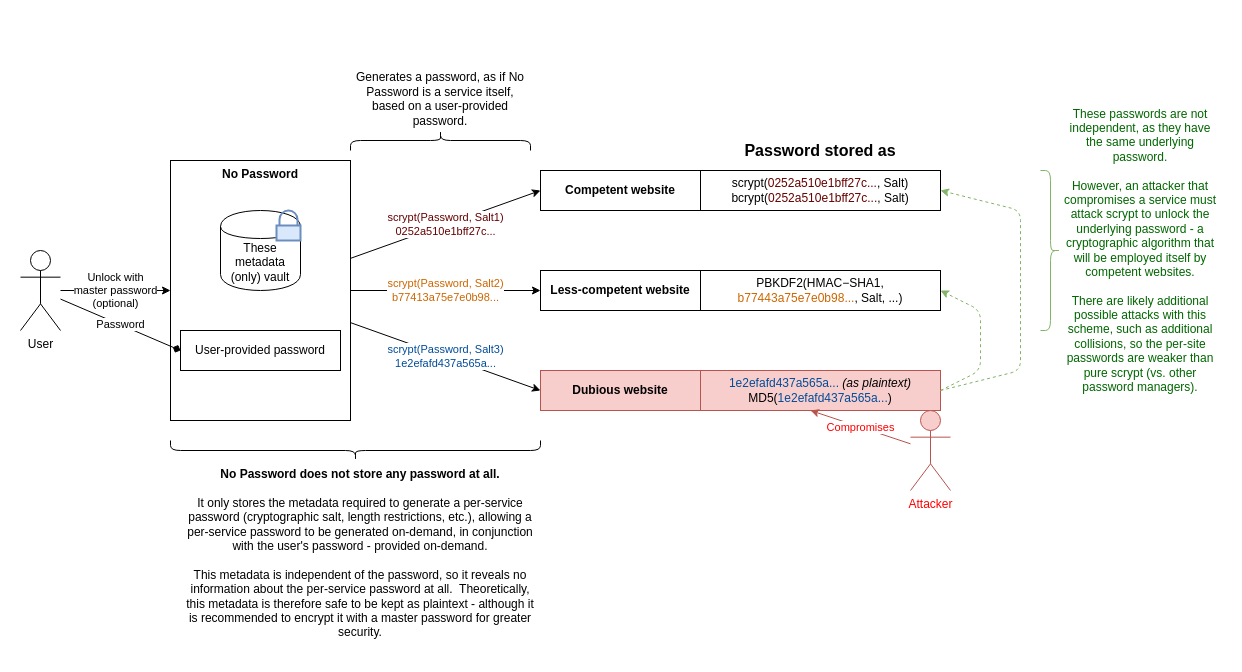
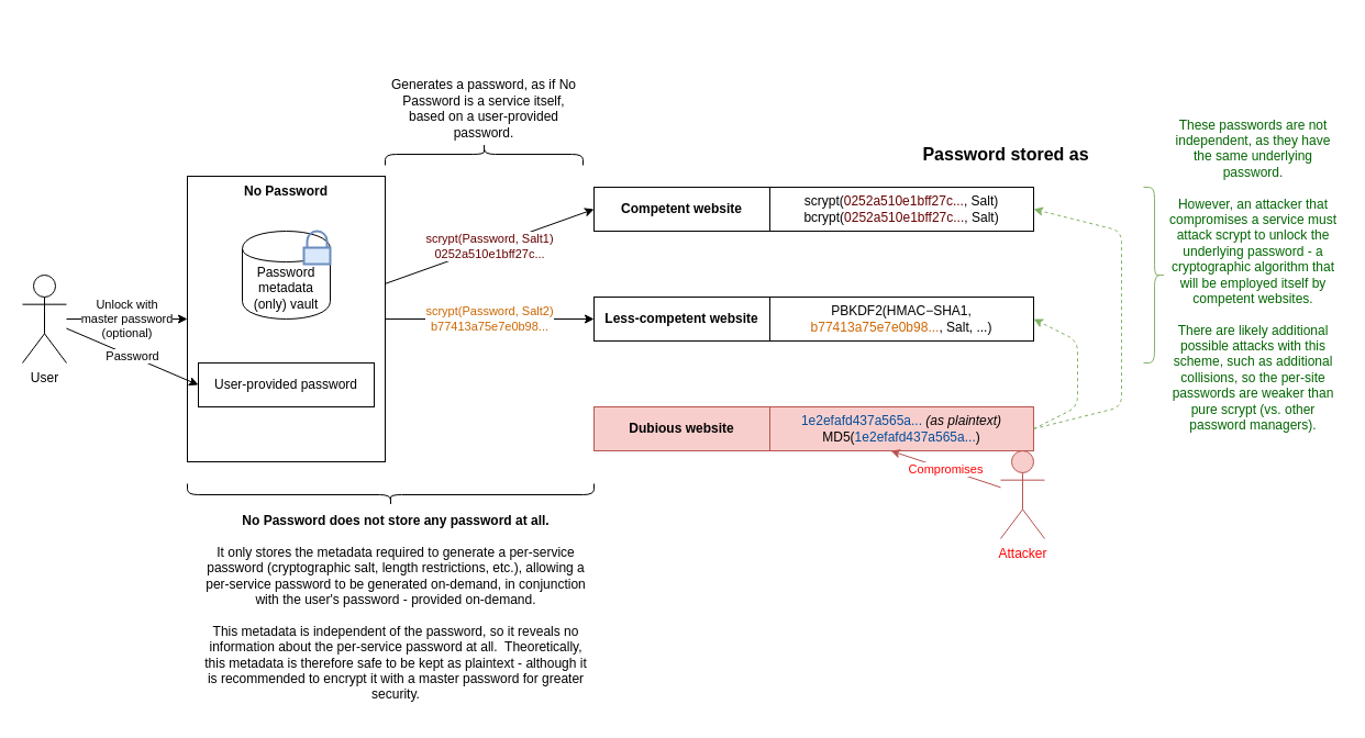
- <mxCell id="10" value="&lt;b&gt;&lt;font style=&quot;font-size: 16px&quot;&gt;Password stored as&lt;br&gt;&lt;/font&gt;&lt;/b&gt;" style="text;html=1;strokeColor=none;fillColor=none;align=center;verticalAlign=middle;whiteSpace=wrap;rounded=0;" vertex="1" parent="1"><mxGeometry x="700" y="130" width="240" height="40" as="geometry" /></mxCell>
+ <mxCell id="10" value="&lt;b&gt;&lt;font style=&quot;font-size: 16px&quot;&gt;Password stored as&lt;br&gt;&lt;/font&gt;&lt;/b&gt;" style="text;html=1;strokeColor=none;fillColor=none;align=center;verticalAlign=middle;whiteSpace=wrap;rounded=0;" vertex="1" parent="1"><mxGeometry x="795" y="120" width="240" height="40" as="geometry" /></mxCell>
- <mxCell id="16" value="These metadata (only) vault" style="shape=cylinder;whiteSpace=wrap;html=1;boundedLbl=1;backgroundOutline=1;" vertex="1" parent="1"><mxGeometry x="220" y="210" width="80" height="80" as="geometry" /></mxCell>
+ <mxCell id="16" value="Password metadata (only) vault" style="shape=cylinder;whiteSpace=wrap;html=1;boundedLbl=1;backgroundOutline=1;" vertex="1" parent="1"><mxGeometry x="220" y="210" width="80" height="80" as="geometry" /></mxCell>
- <mxCell id="12" value="PBKDF2(HMAC−SHA1, &lt;font color=&quot;#CC6600&quot;&gt;b77443a75e7e0b98...&lt;/font&gt;, Salt, ...)" style="text;html=1;strokeColor=none;fillColor=none;align=center;verticalAlign=middle;whiteSpace=wrap;rounded=0;" vertex="1" parent="1"><mxGeometry x="700" y="270" width="240" height="40" as="geometry" /></mxCell>
+ <mxCell id="12" value="PBKDF2(HMAC−SHA1, &lt;font color=&quot;#CC6600&quot;&gt;b77413a75e7e0b98...&lt;/font&gt;, Salt, ...)" style="text;html=1;strokeColor=none;fillColor=none;align=center;verticalAlign=middle;whiteSpace=wrap;rounded=0;" vertex="1" parent="1"><mxGeometry x="700" y="270" width="240" height="40" as="geometry" /></mxCell>
- <mxCell id="31" value="Password" style="endArrow=diamond;html=1;entryX=0;entryY=0.5;entryDx=0;entryDy=0;" edge="1" parent="1" source="6" target="30"><mxGeometry width="50" height="50" relative="1" as="geometry"><mxPoint x="570" y="500" as="sourcePoint" /><mxPoint x="620" y="450" as="targetPoint" /></mxGeometry></mxCell>
+ <mxCell id="31" value="Password" style="endArrow=classic;html=1;entryX=0;entryY=0.5;entryDx=0;entryDy=0;" edge="1" parent="1" source="6" target="30"><mxGeometry width="50" height="50" relative="1" as="geometry"><mxPoint x="570" y="500" as="sourcePoint" /><mxPoint x="620" y="450" as="targetPoint" /></mxGeometry></mxCell>
- <mxCell id="19" value="&lt;div&gt;scrypt(Password, Salt3)&lt;/div&gt;&lt;div&gt;1e2efafd437a565a...&lt;br&gt;&lt;/div&gt;" style="endArrow=classic;html=1;entryX=0;entryY=0.5;entryDx=0;entryDy=0;fontColor=#004C99;" edge="1" parent="1" source="2" target="9"><mxGeometry width="50" height="50" relative="1" as="geometry"><mxPoint x="460" y="500" as="sourcePoint" /><mxPoint x="510" y="450" as="targetPoint" /></mxGeometry></mxCell>
